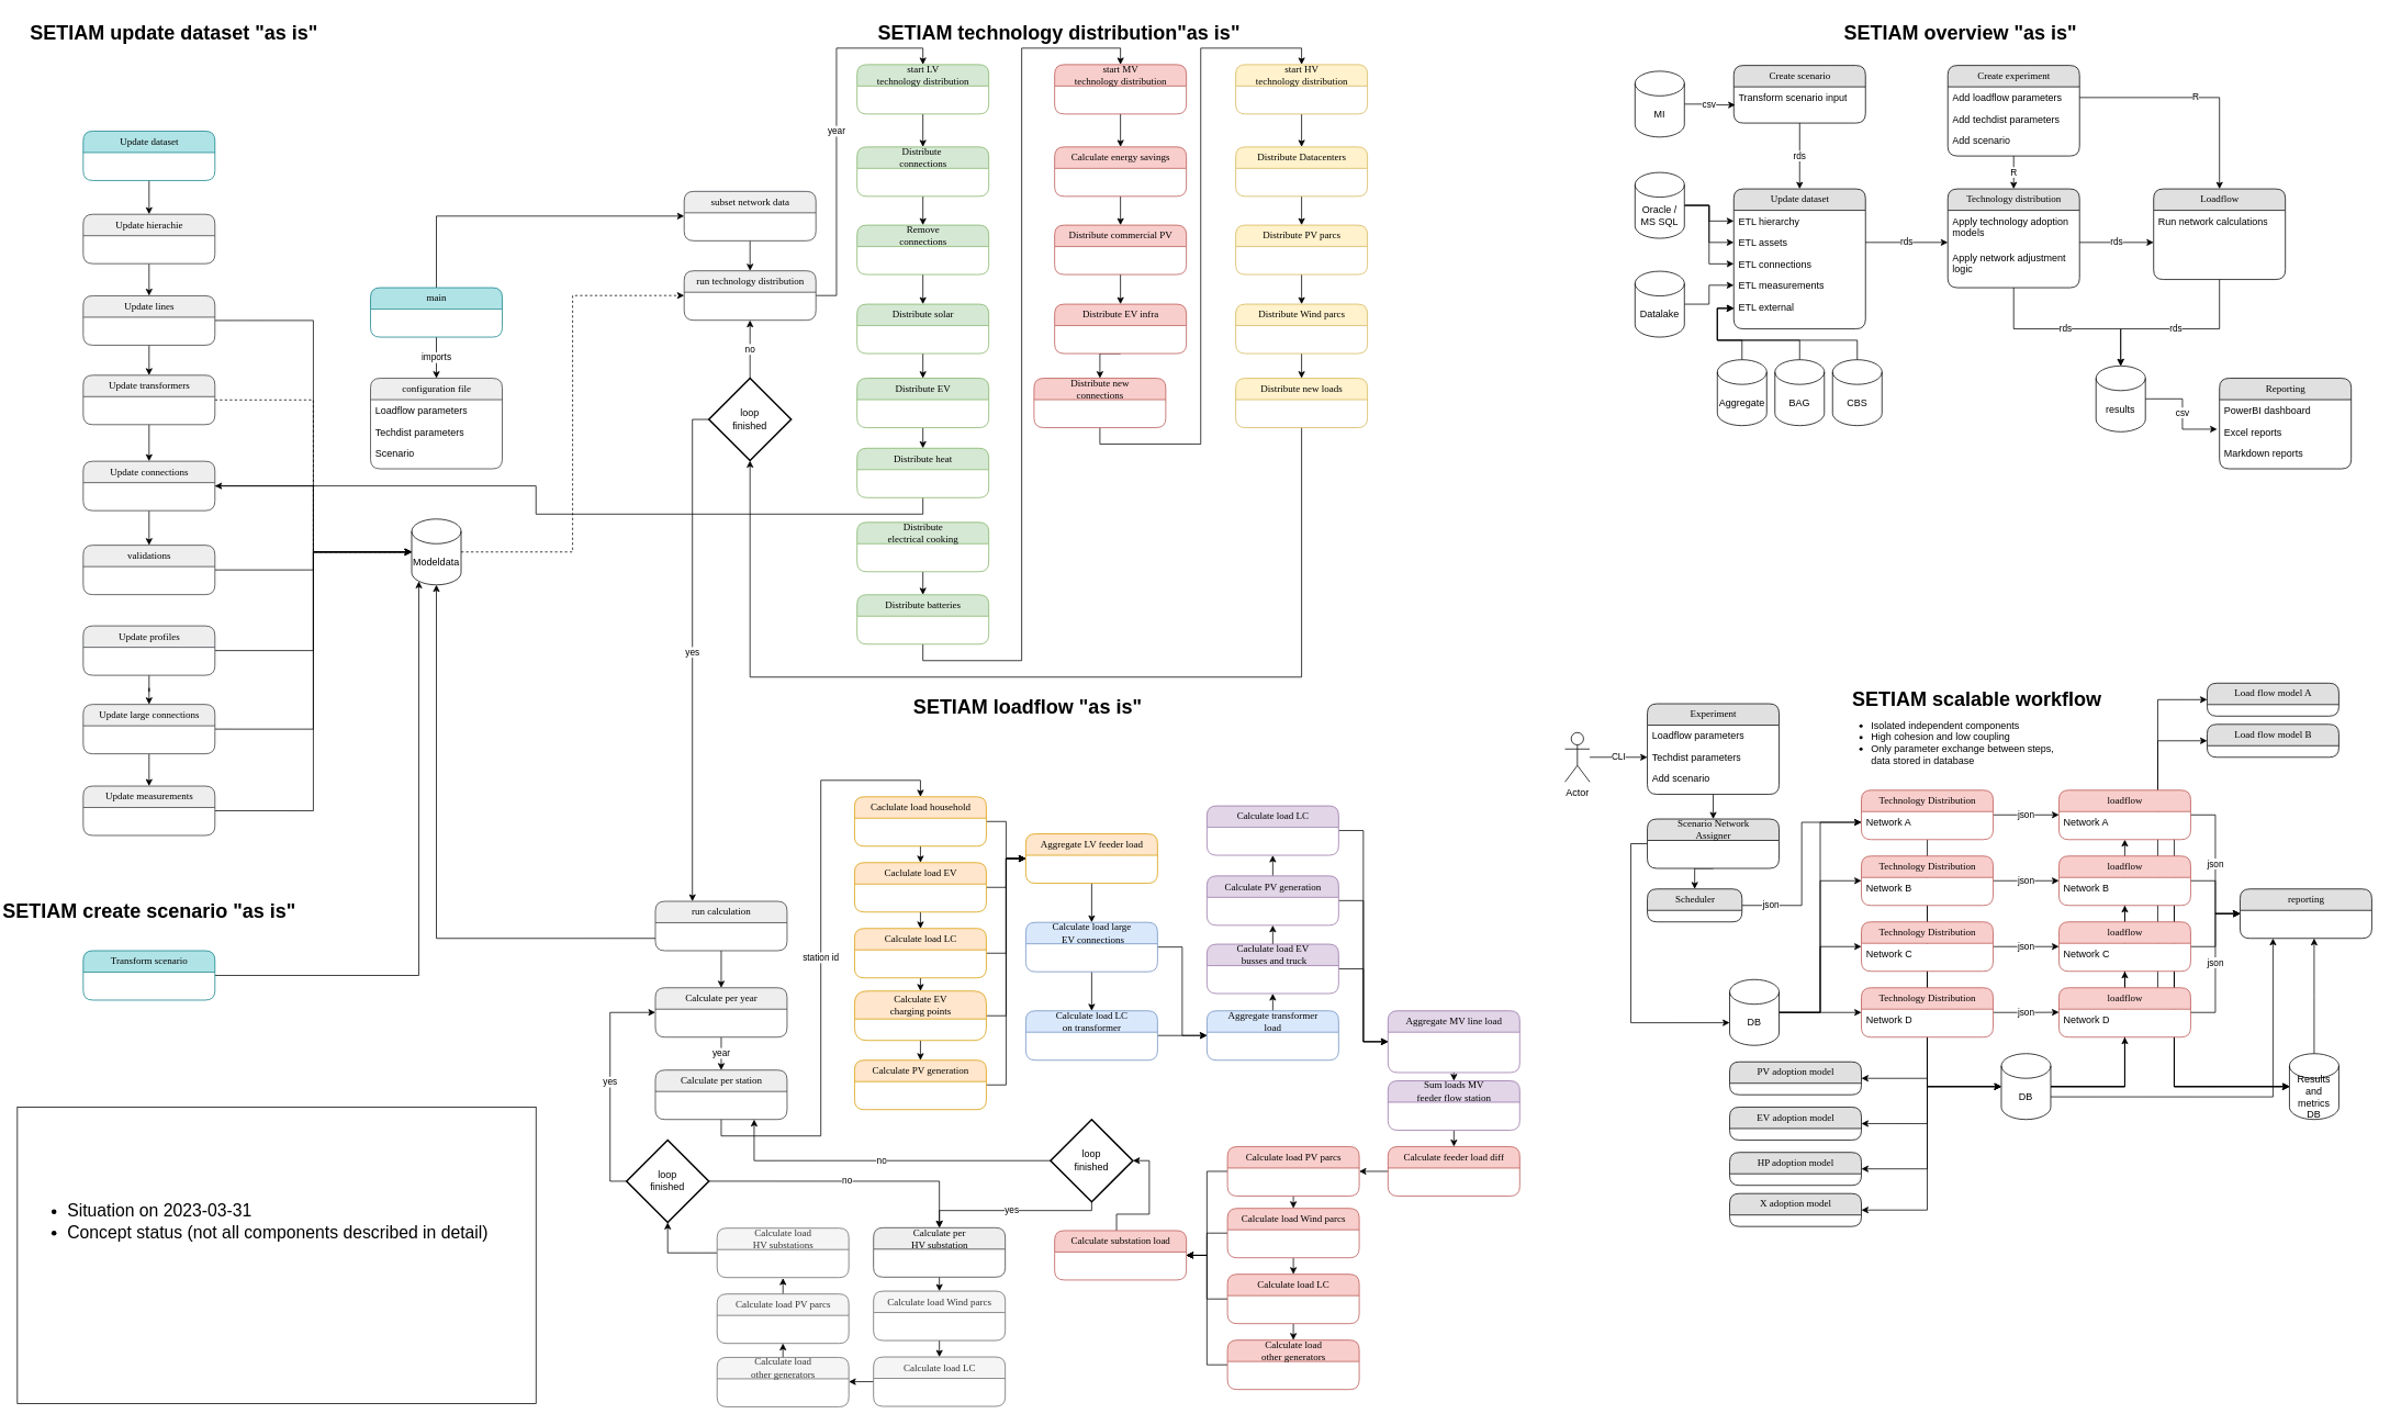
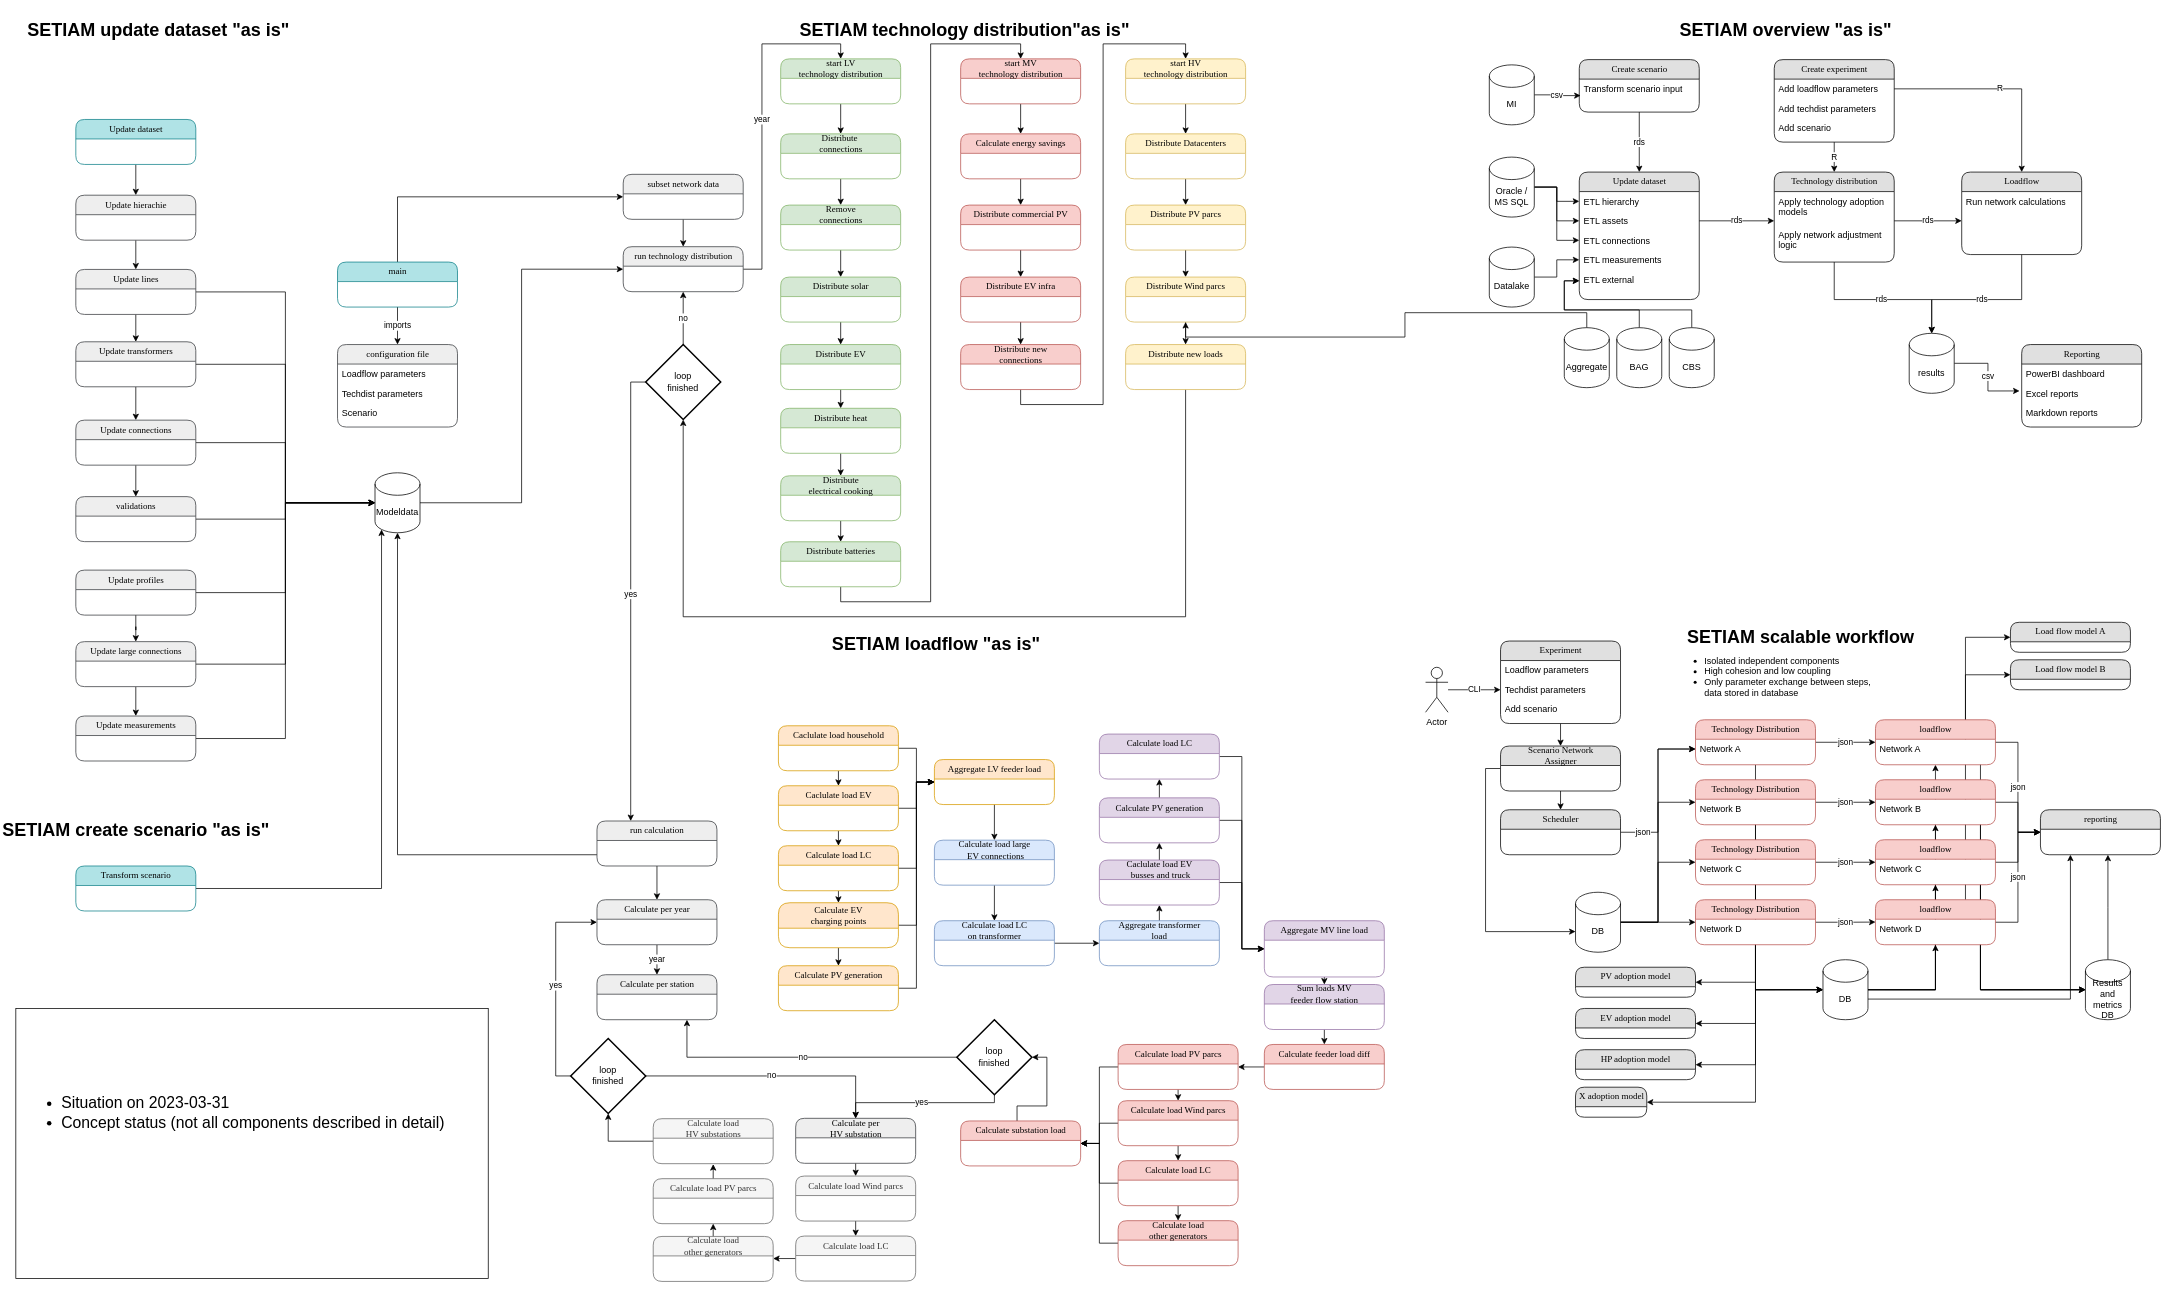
- <mxCell id="22" style="edgeStyle=orthogonalEdgeStyle;rounded=0;orthogonalLoop=1;jettySize=auto;html=1;exitX=0.5;exitY=0;exitDx=0;exitDy=0;exitPerimeter=0;entryX=0;entryY=0.5;entryDx=0;entryDy=0;" parent="1" source="23" target="7" edge="1"><mxGeometry relative="1" as="geometry" /></mxCell>
+ <mxCell id="22" style="edgeStyle=orthogonalEdgeStyle;rounded=0;orthogonalLoop=1;jettySize=auto;html=1;exitX=0.5;exitY=0;exitDx=0;exitDy=0;exitPerimeter=0;" parent="1" source="23" target="221" edge="1"><mxGeometry relative="1" as="geometry" /></mxCell>
- <mxCell id="243" style="edgeStyle=orthogonalEdgeStyle;rounded=0;orthogonalLoop=1;jettySize=auto;html=1;exitX=1;exitY=0.5;exitDx=0;exitDy=0;entryX=0;entryY=0.5;entryDx=0;entryDy=0;entryPerimeter=0;dashed=1;" parent="1" source="244" target="227" edge="1"><mxGeometry relative="1" as="geometry" /></mxCell>
+ <mxCell id="243" style="edgeStyle=orthogonalEdgeStyle;rounded=0;orthogonalLoop=1;jettySize=auto;html=1;exitX=1;exitY=0.5;exitDx=0;exitDy=0;entryX=0;entryY=0.5;entryDx=0;entryDy=0;entryPerimeter=0;" parent="1" source="244" target="227" edge="1"><mxGeometry relative="1" as="geometry" /></mxCell>
- <mxCell id="213" value="Distribute new &lt;br&gt;connections" style="swimlane;html=1;fontStyle=0;childLayout=stackLayout;horizontal=1;startSize=26;fillColor=#f8cecc;horizontalStack=0;resizeParent=1;resizeLast=0;collapsible=1;marginBottom=0;swimlaneFillColor=#ffffff;align=center;rounded=1;shadow=0;comic=0;labelBackgroundColor=none;strokeWidth=1;fontFamily=Verdana;fontSize=12;enumerate=0;strokeColor=#b85450;" parent="1" vertex="1"><mxGeometry x="1255" y="459" width="160" height="60" as="geometry"><mxRectangle x="-1790" y="230" width="180" height="30" as="alternateBounds" /></mxGeometry></mxCell>
+ <mxCell id="213" value="Distribute new &lt;br&gt;connections" style="swimlane;html=1;fontStyle=0;childLayout=stackLayout;horizontal=1;startSize=26;fillColor=#f8cecc;horizontalStack=0;resizeParent=1;resizeLast=0;collapsible=1;marginBottom=0;swimlaneFillColor=#ffffff;align=center;rounded=1;shadow=0;comic=0;labelBackgroundColor=none;strokeWidth=1;fontFamily=Verdana;fontSize=12;enumerate=0;strokeColor=#b85450;" parent="1" vertex="1"><mxGeometry x="1280" y="459" width="160" height="60" as="geometry"><mxRectangle x="-1790" y="230" width="180" height="30" as="alternateBounds" /></mxGeometry></mxCell>
- <mxCell id="226" style="edgeStyle=orthogonalEdgeStyle;rounded=0;orthogonalLoop=1;jettySize=auto;html=1;exitX=1;exitY=0.5;exitDx=0;exitDy=0;exitPerimeter=0;entryX=0;entryY=0.5;entryDx=0;entryDy=0;dashed=1;" parent="1" source="227" target="187" edge="1"><mxGeometry relative="1" as="geometry" /></mxCell>
+ <mxCell id="226" style="edgeStyle=orthogonalEdgeStyle;rounded=0;orthogonalLoop=1;jettySize=auto;html=1;exitX=1;exitY=0.5;exitDx=0;exitDy=0;exitPerimeter=0;entryX=0;entryY=0.5;entryDx=0;entryDy=0;" parent="1" source="227" target="187" edge="1"><mxGeometry relative="1" as="geometry" /></mxCell>
- <mxCell id="198" style="edgeStyle=orthogonalEdgeStyle;rounded=0;orthogonalLoop=1;jettySize=auto;html=1;exitX=0.5;exitY=1;exitDx=0;exitDy=0;" parent="1" source="199" target="247" edge="1"><mxGeometry relative="1" as="geometry" /></mxCell>
+ <mxCell id="198" style="edgeStyle=orthogonalEdgeStyle;rounded=0;orthogonalLoop=1;jettySize=auto;html=1;exitX=0.5;exitY=1;exitDx=0;exitDy=0;entryX=0.5;entryY=0;entryDx=0;entryDy=0;" parent="1" source="199" target="201" edge="1"><mxGeometry relative="1" as="geometry" /></mxCell>
- <mxCell id="114" value="Scheduler" style="swimlane;html=1;fontStyle=0;childLayout=stackLayout;horizontal=1;startSize=26;fillColor=#e0e0e0;horizontalStack=0;resizeParent=1;resizeLast=0;collapsible=1;marginBottom=0;swimlaneFillColor=#ffffff;align=center;rounded=1;shadow=0;comic=0;labelBackgroundColor=none;strokeWidth=1;fontFamily=Verdana;fontSize=12;enumerate=0;" parent="1" vertex="1"><mxGeometry x="2000" y="1079.38" width="115" height="40" as="geometry"><mxRectangle x="-1790" y="230" width="180" height="30" as="alternateBounds" /></mxGeometry></mxCell>
+ <mxCell id="114" value="Scheduler" style="swimlane;html=1;fontStyle=0;childLayout=stackLayout;horizontal=1;startSize=26;fillColor=#e0e0e0;horizontalStack=0;resizeParent=1;resizeLast=0;collapsible=1;marginBottom=0;swimlaneFillColor=#ffffff;align=center;rounded=1;shadow=0;comic=0;labelBackgroundColor=none;strokeWidth=1;fontFamily=Verdana;fontSize=12;enumerate=0;" parent="1" vertex="1"><mxGeometry x="2000" y="1079.38" width="160" height="60" as="geometry"><mxRectangle x="-1790" y="230" width="180" height="30" as="alternateBounds" /></mxGeometry></mxCell>
- <mxCell id="270" value="station id" style="edgeStyle=orthogonalEdgeStyle;rounded=0;orthogonalLoop=1;jettySize=auto;html=1;exitX=0.5;exitY=1;exitDx=0;exitDy=0;entryX=0.5;entryY=0;entryDx=0;entryDy=0;" edge="1" parent="1" source="271" target="117"><mxGeometry relative="1" as="geometry" /></mxCell>
- <mxCell id="139" style="edgeStyle=orthogonalEdgeStyle;rounded=0;orthogonalLoop=1;jettySize=auto;html=1;exitX=1;exitY=0.5;exitDx=0;exitDy=0;entryX=0;entryY=0.5;entryDx=0;entryDy=0;" parent="1" source="140" target="144" edge="1"><mxGeometry relative="1" as="geometry" /></mxCell>
- <mxCell id="106" value="X adoption model" style="swimlane;html=1;fontStyle=0;childLayout=stackLayout;horizontal=1;startSize=26;fillColor=#e0e0e0;horizontalStack=0;resizeParent=1;resizeLast=0;collapsible=1;marginBottom=0;swimlaneFillColor=#ffffff;align=center;rounded=1;shadow=0;comic=0;labelBackgroundColor=none;strokeWidth=1;fontFamily=Verdana;fontSize=12;enumerate=0;" parent="1" vertex="1"><mxGeometry x="2100" y="1449.38" width="160" height="40" as="geometry"><mxRectangle x="-1790" y="230" width="180" height="30" as="alternateBounds" /></mxGeometry></mxCell>
+ <mxCell id="106" value="X adoption model" style="swimlane;html=1;fontStyle=0;childLayout=stackLayout;horizontal=1;startSize=26;fillColor=#e0e0e0;horizontalStack=0;resizeParent=1;resizeLast=0;collapsible=1;marginBottom=0;swimlaneFillColor=#ffffff;align=center;rounded=1;shadow=0;comic=0;labelBackgroundColor=none;strokeWidth=1;fontFamily=Verdana;fontSize=12;enumerate=0;" parent="1" vertex="1"><mxGeometry x="2100" y="1449.38" width="95" height="40" as="geometry"><mxRectangle x="-1790" y="230" width="180" height="30" as="alternateBounds" /></mxGeometry></mxCell>
